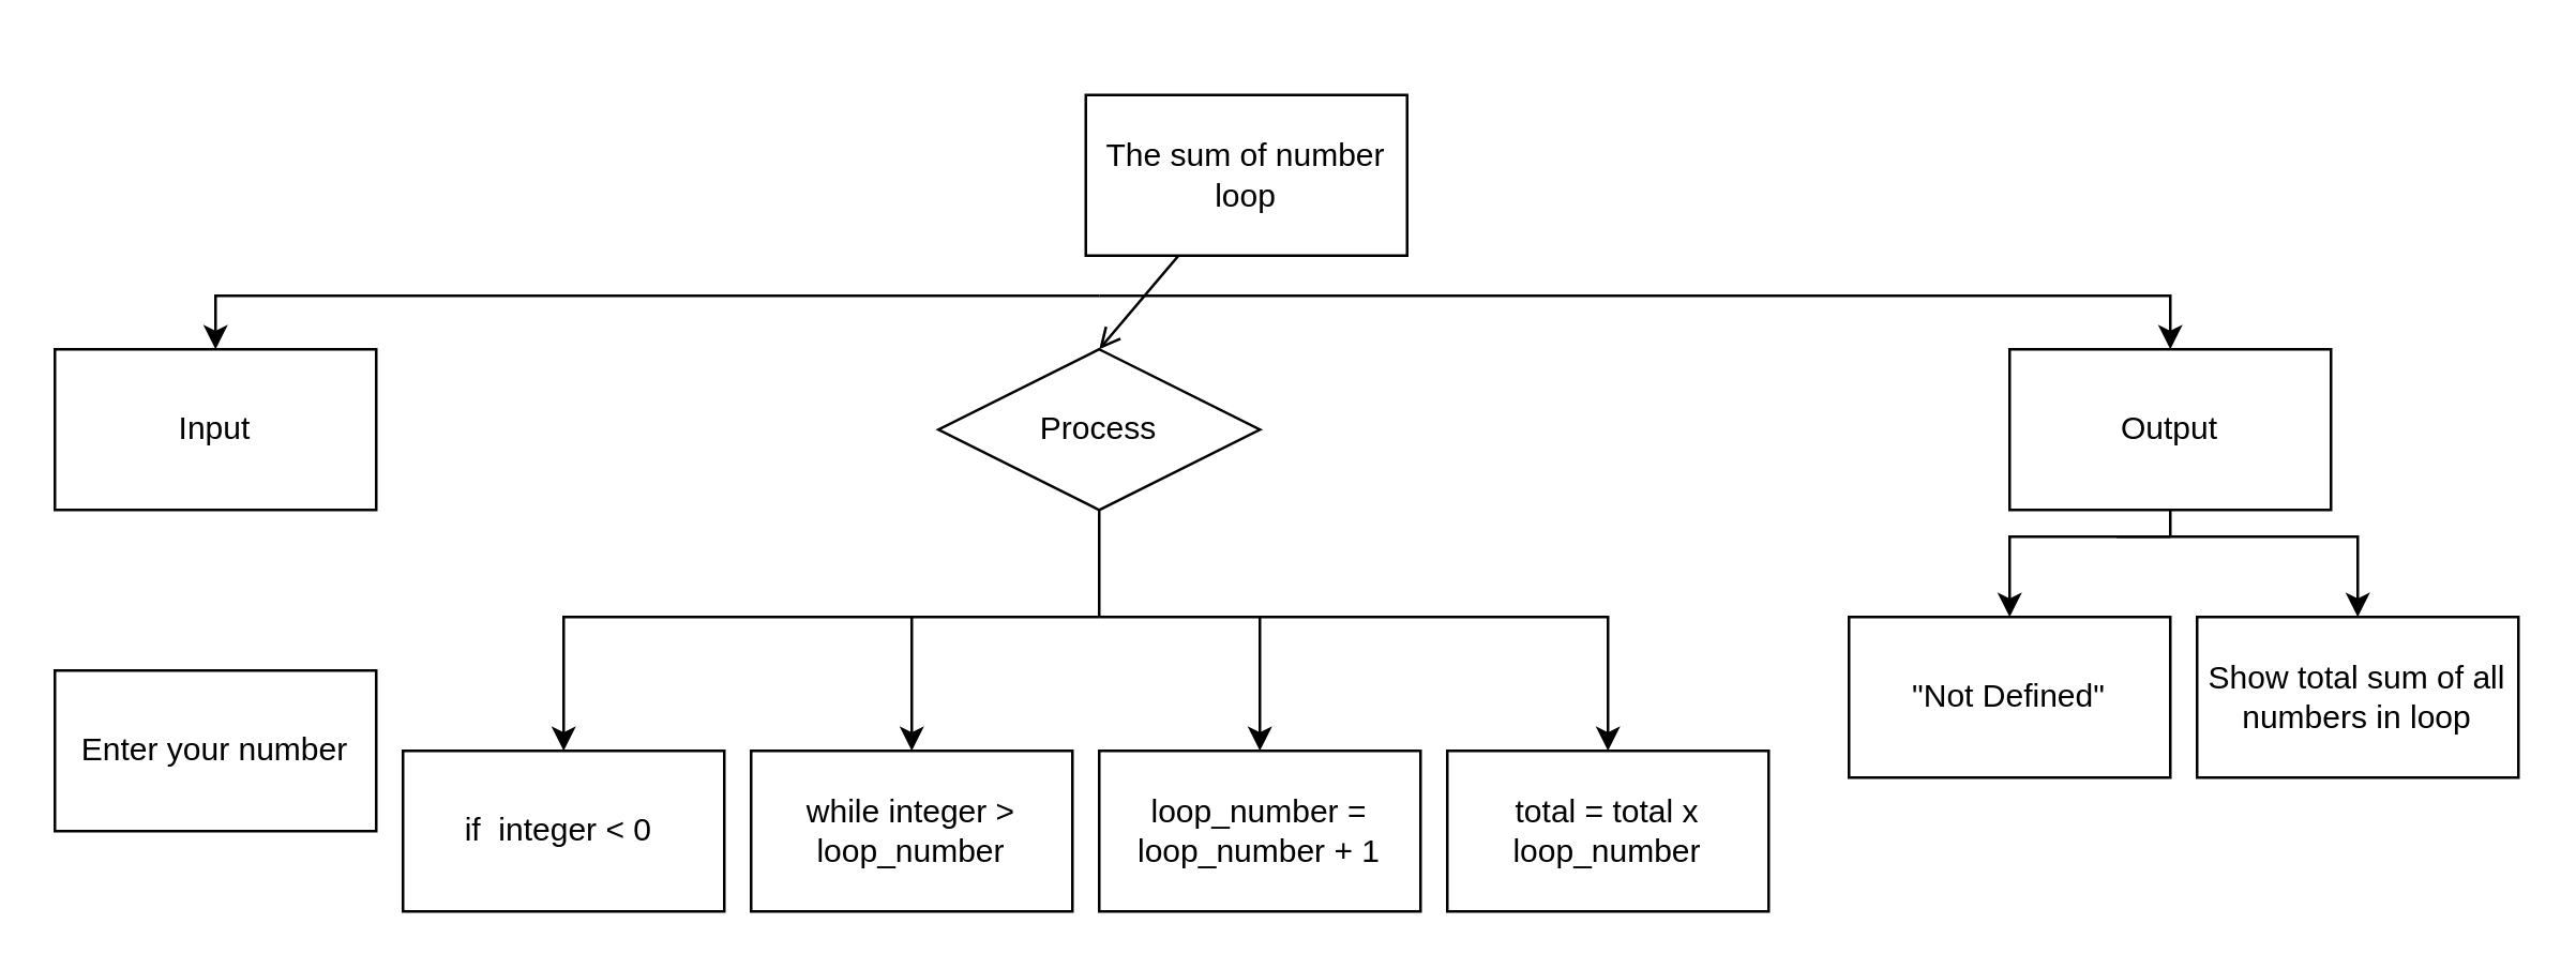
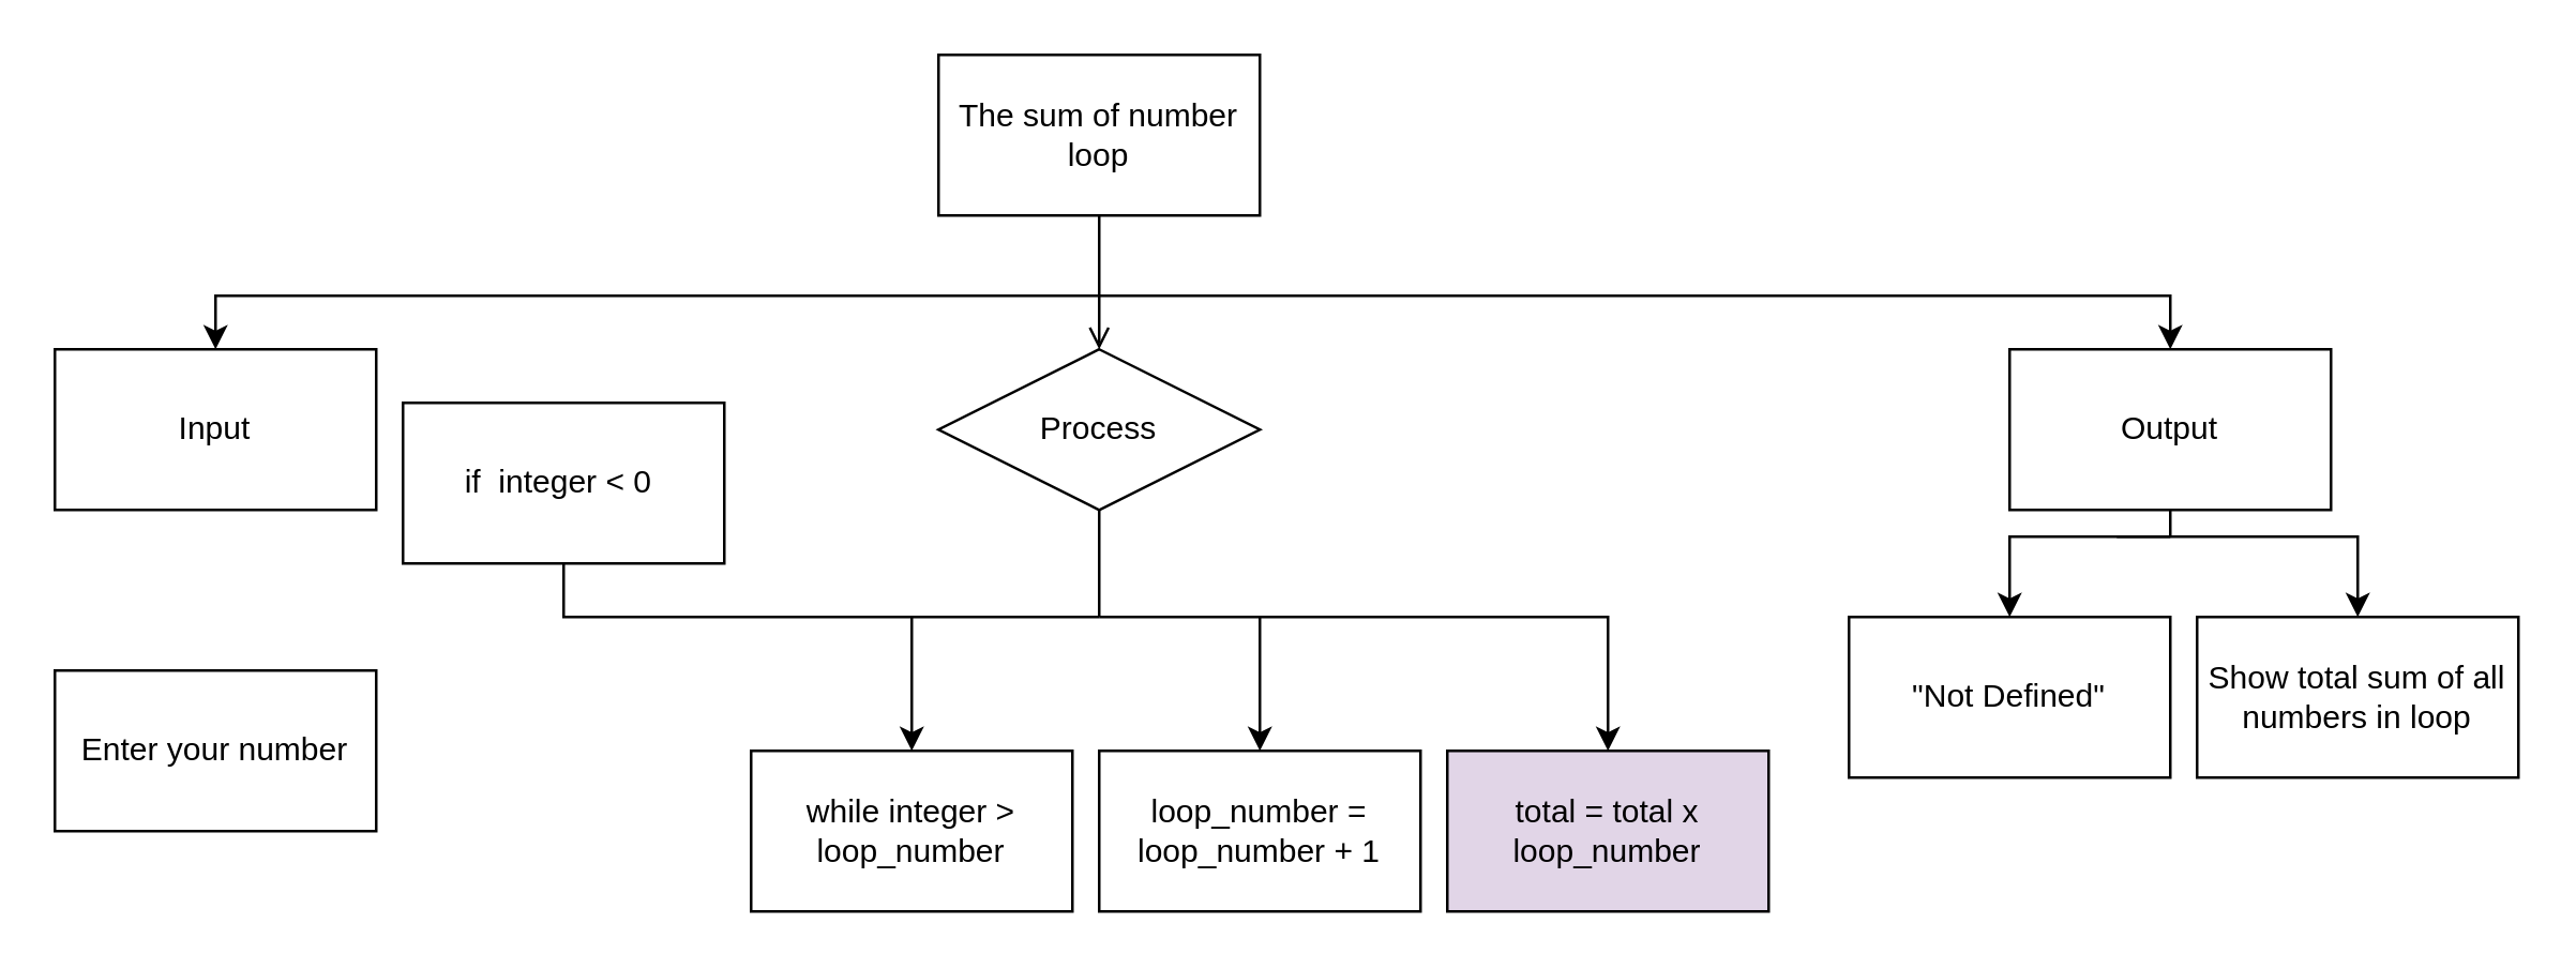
- <mxCell id="5" value="The sum of number loop" style="rounded=0;whiteSpace=wrap;html=1;" parent="1" vertex="1"><mxGeometry x="405" y="35" width="120" height="60" as="geometry" /></mxCell>
+ <mxCell id="5" value="The sum of number loop" style="rounded=0;whiteSpace=wrap;html=1;" parent="1" vertex="1"><mxGeometry x="350" y="20" width="120" height="60" as="geometry" /></mxCell>
- <mxCell id="22" value="if&amp;nbsp; integer &amp;lt; 0&amp;nbsp;" style="rounded=0;whiteSpace=wrap;html=1;" vertex="1" parent="1"><mxGeometry y="280" width="120" height="60" as="geometry" x="150" /></mxCell>
+ <mxCell id="22" value="if&amp;nbsp; integer &amp;lt; 0&amp;nbsp;" style="rounded=0;whiteSpace=wrap;html=1;" vertex="1" parent="1"><mxGeometry x="150" y="150" width="120" height="60" as="geometry" /></mxCell>
- <mxCell id="20" value="total = total x loop_number" style="rounded=0;whiteSpace=wrap;html=1;" parent="1" vertex="1"><mxGeometry x="540" y="280" width="120" height="60" as="geometry" /></mxCell>
+ <mxCell id="20" value="total = total x loop_number" style="rounded=0;whiteSpace=wrap;html=1;fillColor=#e1d5e7;" parent="1" vertex="1"><mxGeometry x="540" y="280" width="120" height="60" as="geometry" /></mxCell>
